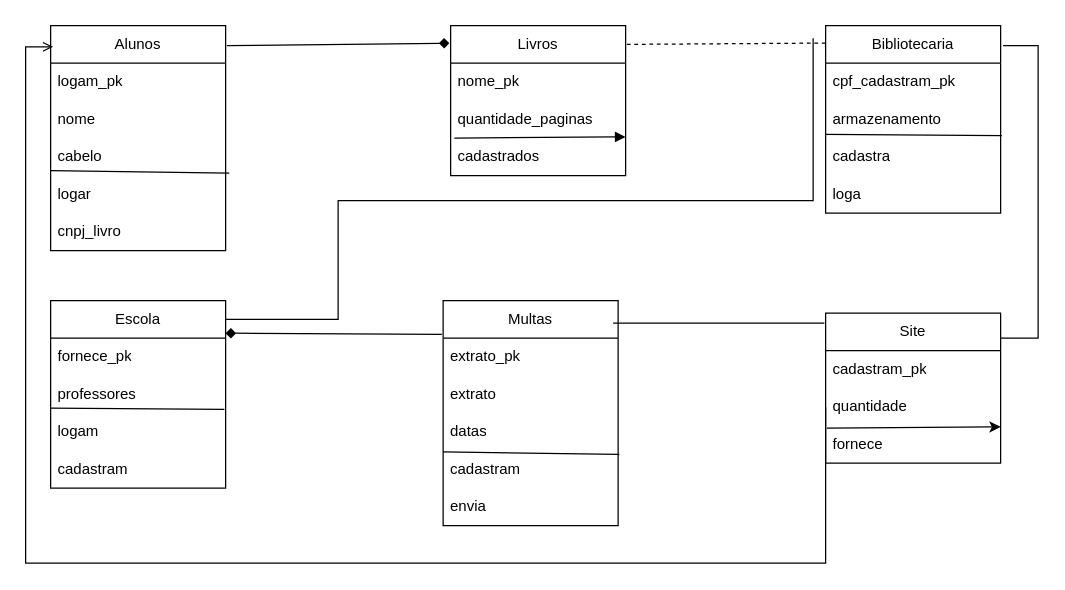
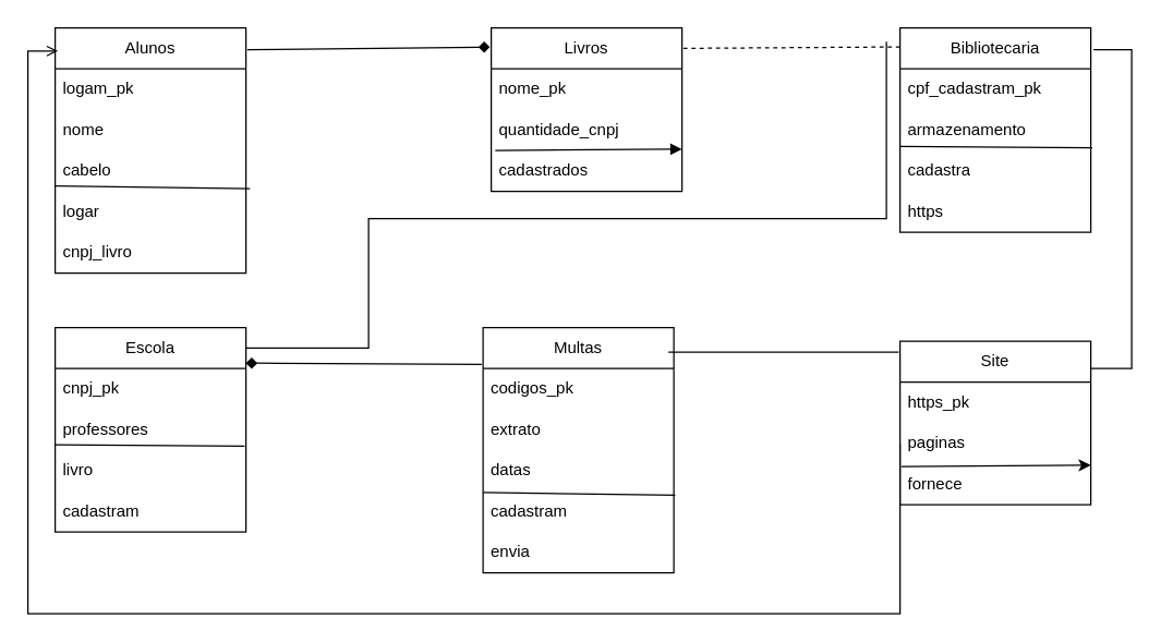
- <mxCell id="11" value="quantidade_paginas" style="text;strokeColor=none;fillColor=none;align=left;verticalAlign=middle;spacingLeft=4;spacingRight=4;overflow=hidden;points=[[0,0.5],[1,0.5]];portConstraint=eastwest;rotatable=0;whiteSpace=wrap;html=1;" vertex="1" parent="9"><mxGeometry y="60" width="140" height="30" as="geometry" /></mxCell>
+ <mxCell id="11" value="quantidade_cnpj" style="text;strokeColor=none;fillColor=none;align=left;verticalAlign=middle;spacingLeft=4;spacingRight=4;overflow=hidden;points=[[0,0.5],[1,0.5]];portConstraint=eastwest;rotatable=0;whiteSpace=wrap;html=1;" vertex="1" parent="9"><mxGeometry y="60" width="140" height="30" as="geometry" /></mxCell>
- <mxCell id="19" value="loga" style="text;strokeColor=none;fillColor=none;align=left;verticalAlign=middle;spacingLeft=4;spacingRight=4;overflow=hidden;points=[[0,0.5],[1,0.5]];portConstraint=eastwest;rotatable=0;whiteSpace=wrap;html=1;" vertex="1" parent="14"><mxGeometry y="120" width="140" height="30" as="geometry" /></mxCell>
+ <mxCell id="19" value="https" style="text;strokeColor=none;fillColor=none;align=left;verticalAlign=middle;spacingLeft=4;spacingRight=4;overflow=hidden;points=[[0,0.5],[1,0.5]];portConstraint=eastwest;rotatable=0;whiteSpace=wrap;html=1;" vertex="1" parent="14"><mxGeometry y="120" width="140" height="30" as="geometry" /></mxCell>
- <mxCell id="21" value="fornece_pk" style="text;strokeColor=none;fillColor=none;align=left;verticalAlign=middle;spacingLeft=4;spacingRight=4;overflow=hidden;points=[[0,0.5],[1,0.5]];portConstraint=eastwest;rotatable=0;whiteSpace=wrap;html=1;" vertex="1" parent="20"><mxGeometry y="30" width="140" height="30" as="geometry" /></mxCell>
+ <mxCell id="21" value="cnpj_pk" style="text;strokeColor=none;fillColor=none;align=left;verticalAlign=middle;spacingLeft=4;spacingRight=4;overflow=hidden;points=[[0,0.5],[1,0.5]];portConstraint=eastwest;rotatable=0;whiteSpace=wrap;html=1;" vertex="1" parent="20"><mxGeometry y="30" width="140" height="30" as="geometry" /></mxCell>
- <mxCell id="27" value="extrato_pk" style="text;strokeColor=none;fillColor=none;align=left;verticalAlign=middle;spacingLeft=4;spacingRight=4;overflow=hidden;points=[[0,0.5],[1,0.5]];portConstraint=eastwest;rotatable=0;whiteSpace=wrap;html=1;" vertex="1" parent="26"><mxGeometry y="30" width="140" height="30" as="geometry" /></mxCell>
+ <mxCell id="27" value="codigos_pk" style="text;strokeColor=none;fillColor=none;align=left;verticalAlign=middle;spacingLeft=4;spacingRight=4;overflow=hidden;points=[[0,0.5],[1,0.5]];portConstraint=eastwest;rotatable=0;whiteSpace=wrap;html=1;" vertex="1" parent="26"><mxGeometry y="30" width="140" height="30" as="geometry" /></mxCell>
- <mxCell id="34" value="cadastram_pk" style="text;strokeColor=none;fillColor=none;align=left;verticalAlign=middle;spacingLeft=4;spacingRight=4;overflow=hidden;points=[[0,0.5],[1,0.5]];portConstraint=eastwest;rotatable=0;whiteSpace=wrap;html=1;" vertex="1" parent="33"><mxGeometry y="30" width="140" height="30" as="geometry" /></mxCell>
+ <mxCell id="34" value="https_pk" style="text;strokeColor=none;fillColor=none;align=left;verticalAlign=middle;spacingLeft=4;spacingRight=4;overflow=hidden;points=[[0,0.5],[1,0.5]];portConstraint=eastwest;rotatable=0;whiteSpace=wrap;html=1;" vertex="1" parent="33"><mxGeometry y="30" width="140" height="30" as="geometry" /></mxCell>
- <mxCell id="35" value="quantidade" style="text;strokeColor=none;fillColor=none;align=left;verticalAlign=middle;spacingLeft=4;spacingRight=4;overflow=hidden;points=[[0,0.5],[1,0.5]];portConstraint=eastwest;rotatable=0;whiteSpace=wrap;html=1;" vertex="1" parent="33"><mxGeometry y="60" width="140" height="30" as="geometry" /></mxCell>
+ <mxCell id="35" value="paginas" style="text;strokeColor=none;fillColor=none;align=left;verticalAlign=middle;spacingLeft=4;spacingRight=4;overflow=hidden;points=[[0,0.5],[1,0.5]];portConstraint=eastwest;rotatable=0;whiteSpace=wrap;html=1;" vertex="1" parent="33"><mxGeometry y="60" width="140" height="30" as="geometry" /></mxCell>
- <mxCell id="23" value="logam" style="text;strokeColor=none;fillColor=none;align=left;verticalAlign=middle;spacingLeft=4;spacingRight=4;overflow=hidden;points=[[0,0.5],[1,0.5]];portConstraint=eastwest;rotatable=0;whiteSpace=wrap;html=1;" vertex="1" parent="20"><mxGeometry y="90" width="140" height="30" as="geometry" /></mxCell>
+ <mxCell id="23" value="livro" style="text;strokeColor=none;fillColor=none;align=left;verticalAlign=middle;spacingLeft=4;spacingRight=4;overflow=hidden;points=[[0,0.5],[1,0.5]];portConstraint=eastwest;rotatable=0;whiteSpace=wrap;html=1;" vertex="1" parent="20"><mxGeometry y="90" width="140" height="30" as="geometry" /></mxCell>
